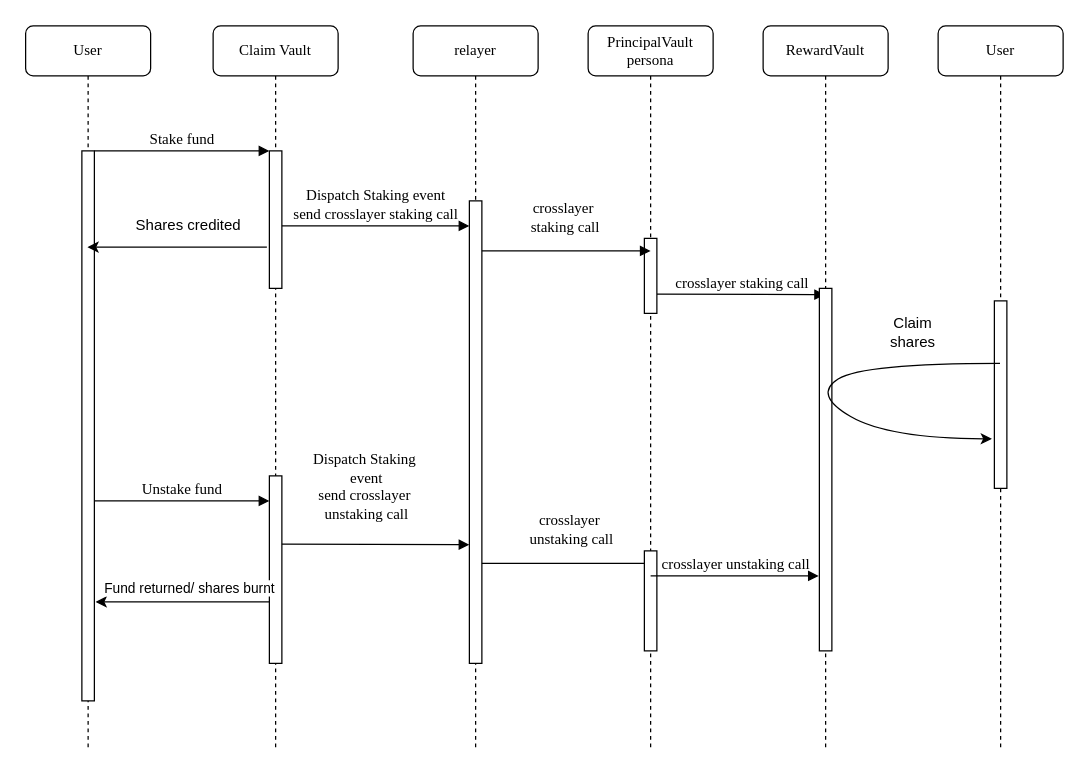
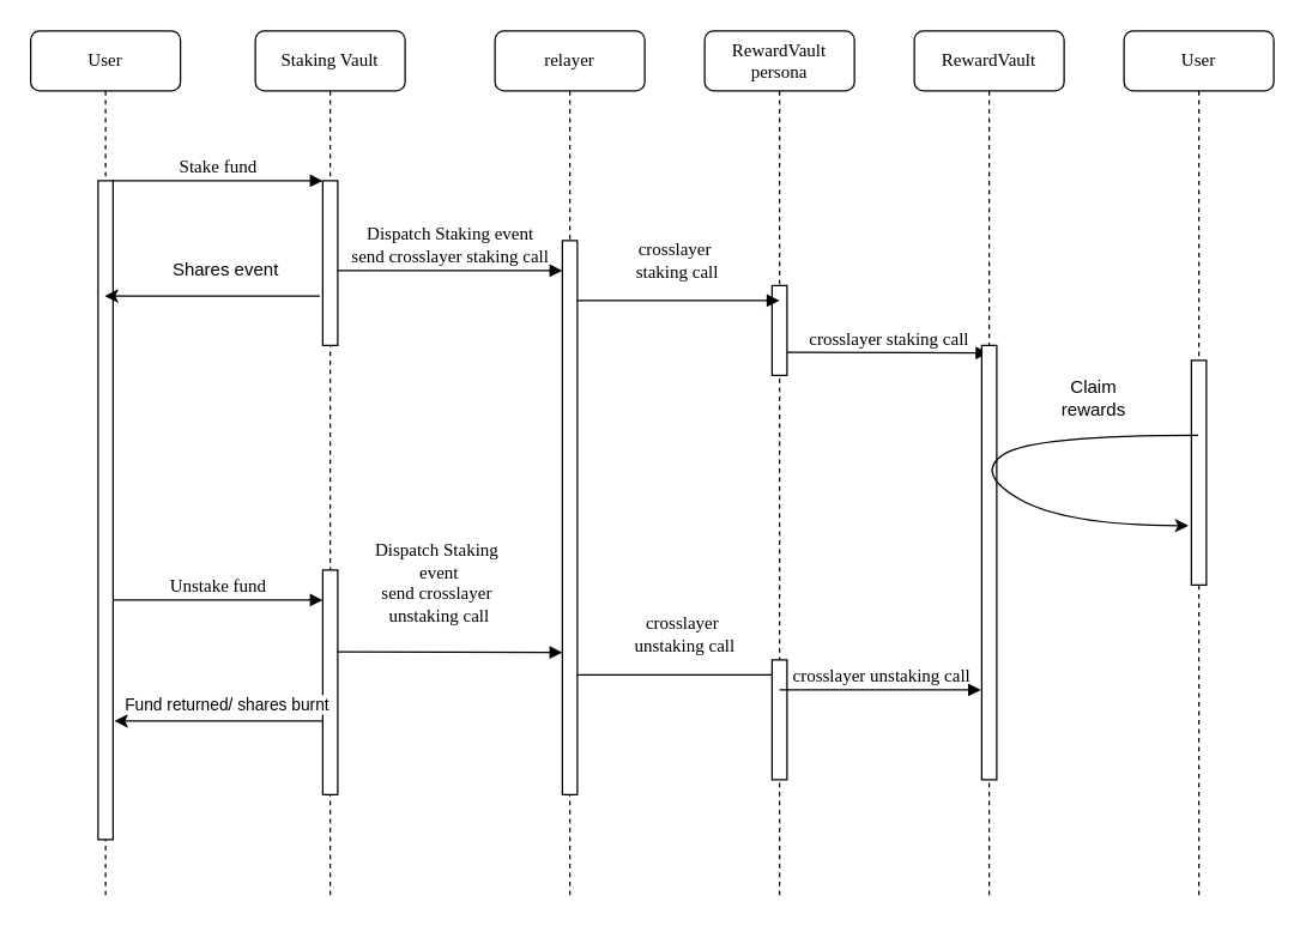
- <mxCell id="2" value="Claim Vault" style="shape=umlLifeline;perimeter=lifelinePerimeter;whiteSpace=wrap;html=1;container=1;collapsible=0;recursiveResize=0;outlineConnect=0;rounded=1;shadow=0;comic=0;labelBackgroundColor=none;strokeWidth=1;fontFamily=Verdana;fontSize=12;align=center;" parent="1" vertex="1"><mxGeometry x="170" y="20" width="100" height="580" as="geometry" /></mxCell>
+ <mxCell id="2" value="Staking Vault" style="shape=umlLifeline;perimeter=lifelinePerimeter;whiteSpace=wrap;html=1;container=1;collapsible=0;recursiveResize=0;outlineConnect=0;rounded=1;shadow=0;comic=0;labelBackgroundColor=none;strokeWidth=1;fontFamily=Verdana;fontSize=12;align=center;" parent="1" vertex="1"><mxGeometry x="170" y="20" width="100" height="580" as="geometry" /></mxCell>
- <mxCell id="8" value="PrincipalVault&lt;br&gt;persona" style="shape=umlLifeline;perimeter=lifelinePerimeter;whiteSpace=wrap;html=1;container=1;collapsible=0;recursiveResize=0;outlineConnect=0;rounded=1;shadow=0;comic=0;labelBackgroundColor=none;strokeWidth=1;fontFamily=Verdana;fontSize=12;align=center;" parent="1" vertex="1"><mxGeometry x="470" y="20" width="100" height="580" as="geometry" /></mxCell>
+ <mxCell id="8" value="RewardVault&lt;br&gt;persona" style="shape=umlLifeline;perimeter=lifelinePerimeter;whiteSpace=wrap;html=1;container=1;collapsible=0;recursiveResize=0;outlineConnect=0;rounded=1;shadow=0;comic=0;labelBackgroundColor=none;strokeWidth=1;fontFamily=Verdana;fontSize=12;align=center;" parent="1" vertex="1"><mxGeometry x="470" y="20" width="100" height="580" as="geometry" /></mxCell>
- <mxCell id="29" value="Shares credited" style="text;html=1;align=center;verticalAlign=middle;resizable=0;points=[];autosize=1;strokeColor=none;fillColor=none;" parent="1" vertex="1"><mxGeometry x="100" y="170" width="100" height="20" as="geometry" /></mxCell>
+ <mxCell id="29" value="Shares event" style="text;html=1;align=center;verticalAlign=middle;resizable=0;points=[];autosize=1;strokeColor=none;fillColor=none;" parent="1" vertex="1"><mxGeometry x="100" y="170" width="100" height="20" as="geometry" /></mxCell>
- <mxCell id="23" value="Claim shares" style="text;html=1;strokeColor=none;fillColor=none;align=center;verticalAlign=middle;whiteSpace=wrap;rounded=0;" parent="1" vertex="1"><mxGeometry x="700" y="250" width="60" height="30" as="geometry" /></mxCell>
+ <mxCell id="23" value="Claim rewards" style="text;html=1;strokeColor=none;fillColor=none;align=center;verticalAlign=middle;whiteSpace=wrap;rounded=0;" parent="1" vertex="1"><mxGeometry x="700" y="250" width="60" height="30" as="geometry" /></mxCell>
